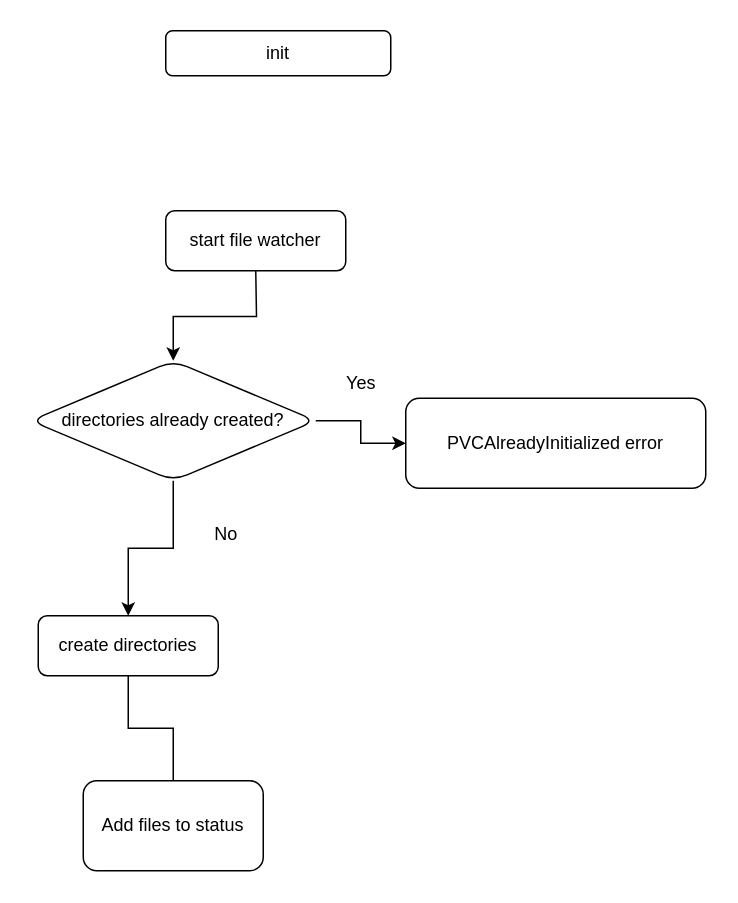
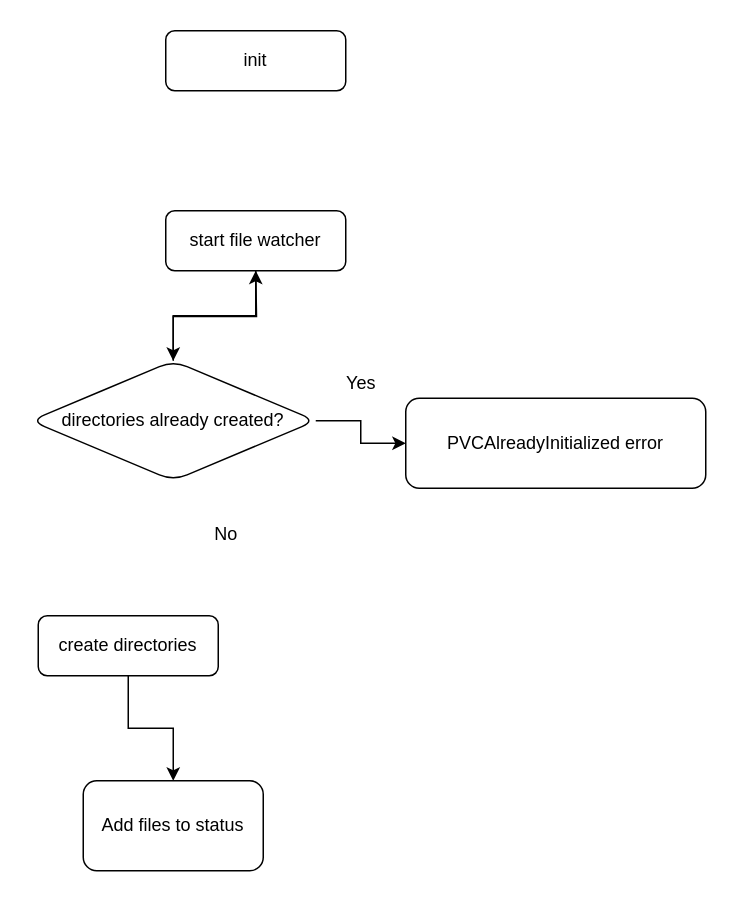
- <mxCell id="2" value="init" style="rounded=1;whiteSpace=wrap;html=1;fontSize=12;glass=0;strokeWidth=1;shadow=0;" vertex="1" parent="1"><mxGeometry x="110" y="20" width="150" height="30" as="geometry" /></mxCell>
+ <mxCell id="2" value="init" style="rounded=1;whiteSpace=wrap;html=1;fontSize=12;glass=0;strokeWidth=1;shadow=0;" vertex="1" parent="1"><mxGeometry x="110" y="20" width="120" height="40" as="geometry" /></mxCell>
- <mxCell id="6" value="" style="edgeStyle=orthogonalEdgeStyle;rounded=0;orthogonalLoop=1;jettySize=auto;html=1;" edge="1" parent="1" source="7" target="11"><mxGeometry relative="1" as="geometry" /></mxCell>
+ <mxCell id="6" value="" style="edgeStyle=orthogonalEdgeStyle;rounded=0;orthogonalLoop=1;jettySize=auto;html=1;" edge="1" parent="1" source="7" target="3"><mxGeometry relative="1" as="geometry" /></mxCell>
- <mxCell id="10" value="" style="edgeStyle=orthogonalEdgeStyle;rounded=0;orthogonalLoop=1;jettySize=auto;html=1;endArrow=none;" edge="1" parent="1" source="11" target="13"><mxGeometry relative="1" as="geometry" /></mxCell>
+ <mxCell id="10" value="" style="edgeStyle=orthogonalEdgeStyle;rounded=0;orthogonalLoop=1;jettySize=auto;html=1;" edge="1" parent="1" source="11" target="13"><mxGeometry relative="1" as="geometry" /></mxCell>
